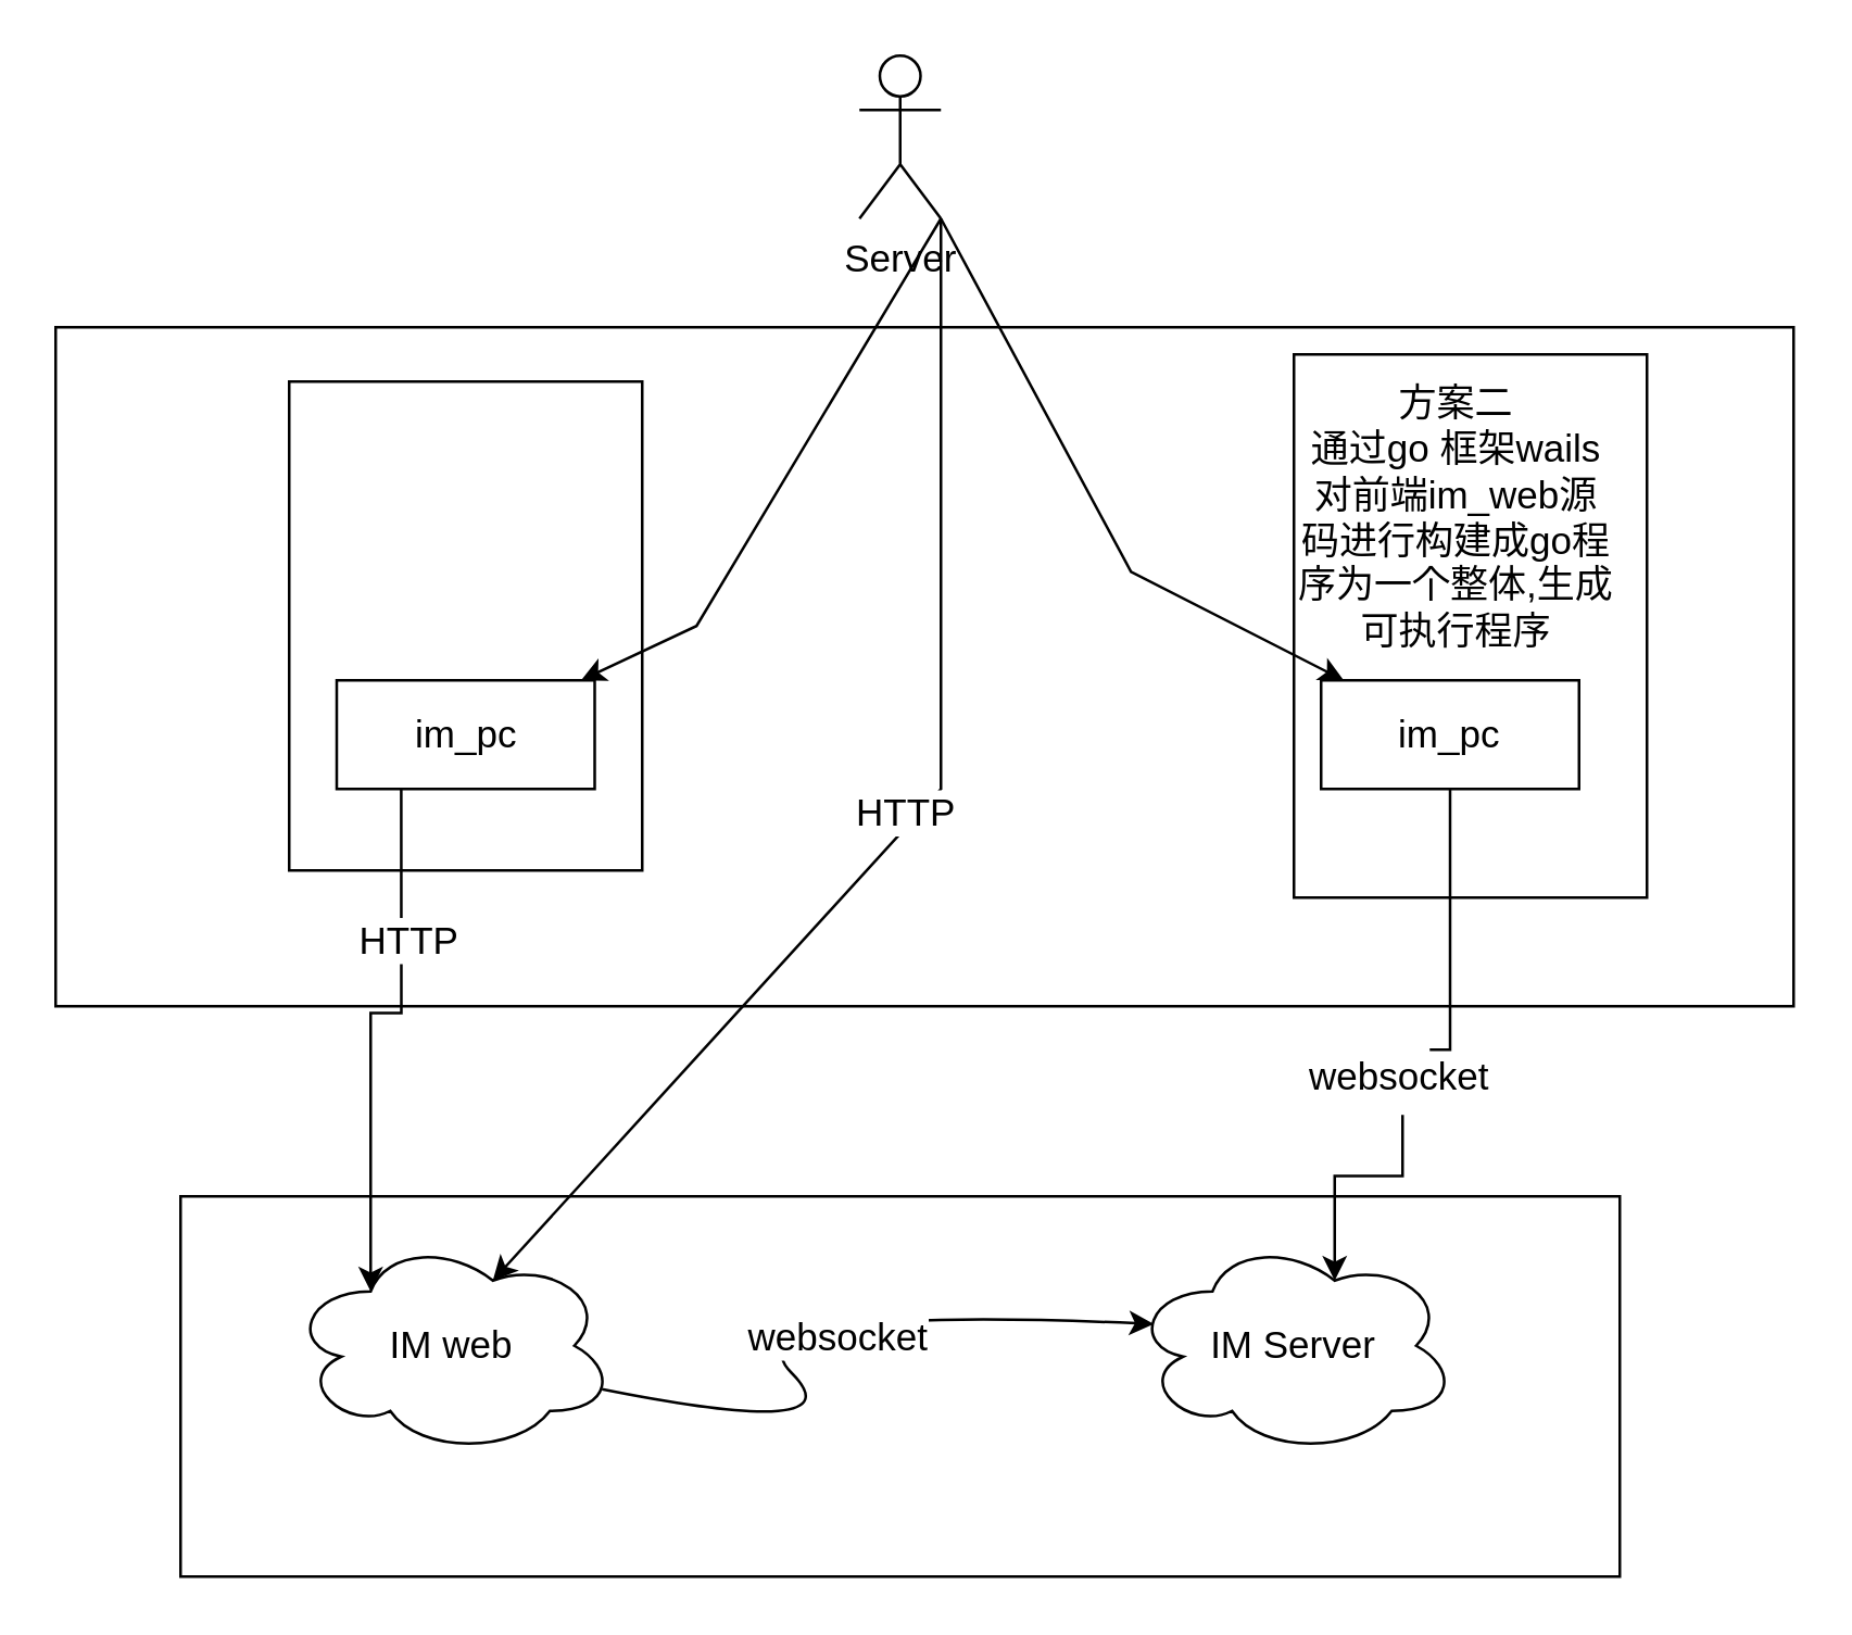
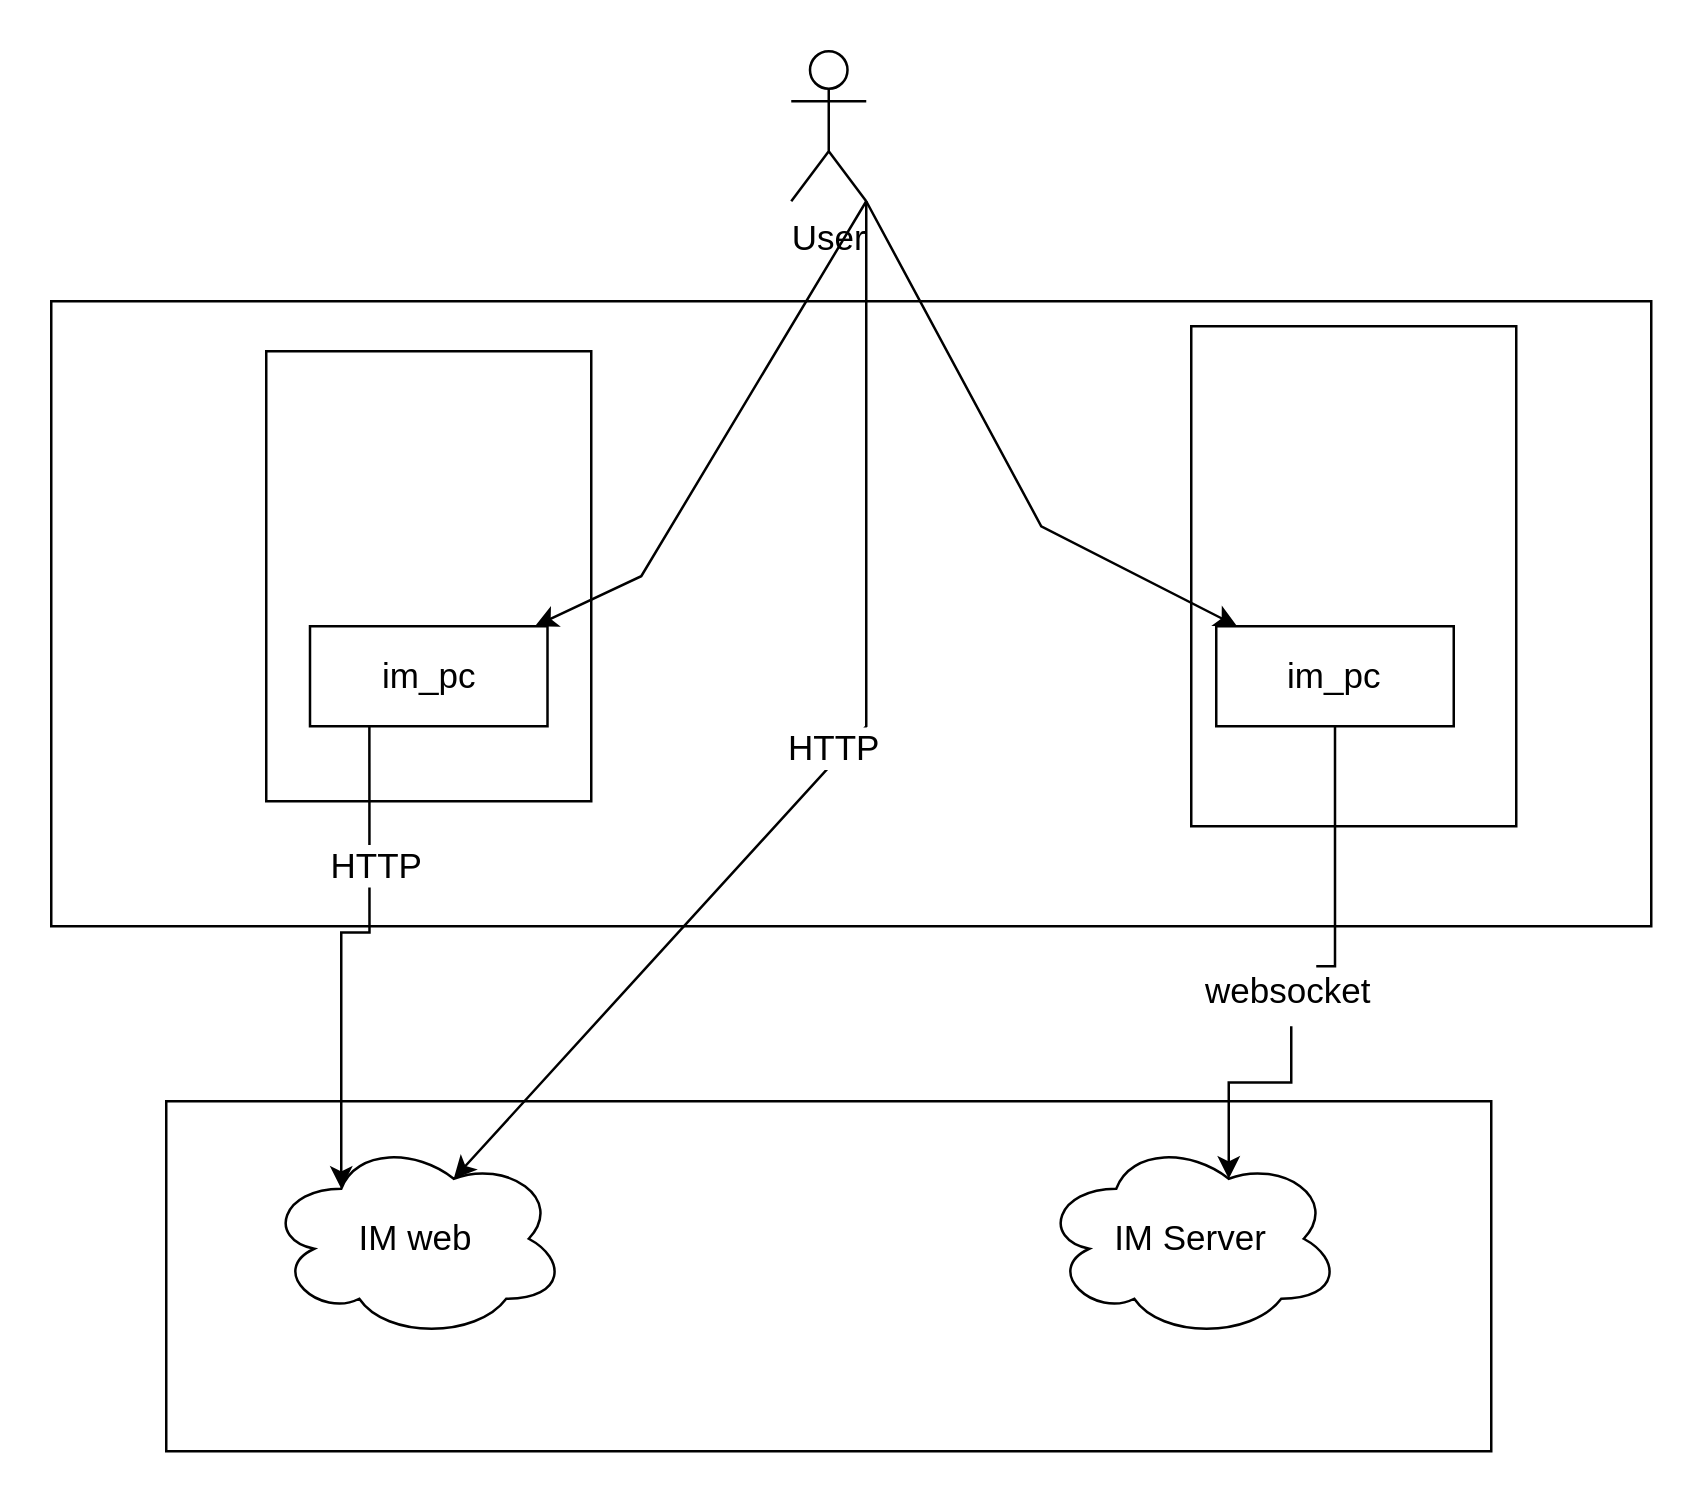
- <mxCell id="7" value="Server" style="shape=umlActor;verticalLabelPosition=bottom;verticalAlign=top;html=1;outlineConnect=0;fontSize=14;" vertex="1" parent="1"><mxGeometry x="316" y="20" width="30" height="60" as="geometry" /></mxCell>
+ <mxCell id="7" value="User" style="shape=umlActor;verticalLabelPosition=bottom;verticalAlign=top;html=1;outlineConnect=0;fontSize=14;" vertex="1" parent="1"><mxGeometry x="316" y="20" width="30" height="60" as="geometry" /></mxCell>
- <mxCell id="17" value="方案二&lt;br&gt;通过go 框架wails 对前端im_web源码进行构建成go程序为一个整体,生成可执行程序" style="text;html=1;strokeColor=none;fillColor=none;align=center;verticalAlign=middle;whiteSpace=wrap;rounded=0;fontSize=14;" vertex="1" parent="1"><mxGeometry x="476" y="150" width="120" height="80" as="geometry" /></mxCell>
- <mxCell id="5" value="" style="curved=1;endArrow=classic;html=1;rounded=0;fontSize=14;exitX=0.96;exitY=0.7;exitDx=0;exitDy=0;exitPerimeter=0;entryX=0.07;entryY=0.4;entryDx=0;entryDy=0;entryPerimeter=0;" edge="1" parent="1" source="3" target="4"><mxGeometry width="50" height="50" relative="1" as="geometry"><mxPoint x="266" y="530" as="sourcePoint" /><mxPoint x="316" y="480" as="targetPoint" /><Array as="points"><mxPoint x="316" y="530" /><mxPoint x="266" y="480" /></Array></mxGeometry></mxCell>
- <mxCell id="6" value="websocket" style="edgeLabel;html=1;align=center;verticalAlign=middle;resizable=0;points=[];fontSize=14;" vertex="1" connectable="0" parent="5"><mxGeometry x="0.285" y="-10" relative="1" as="geometry"><mxPoint as="offset" /></mxGeometry></mxCell>
